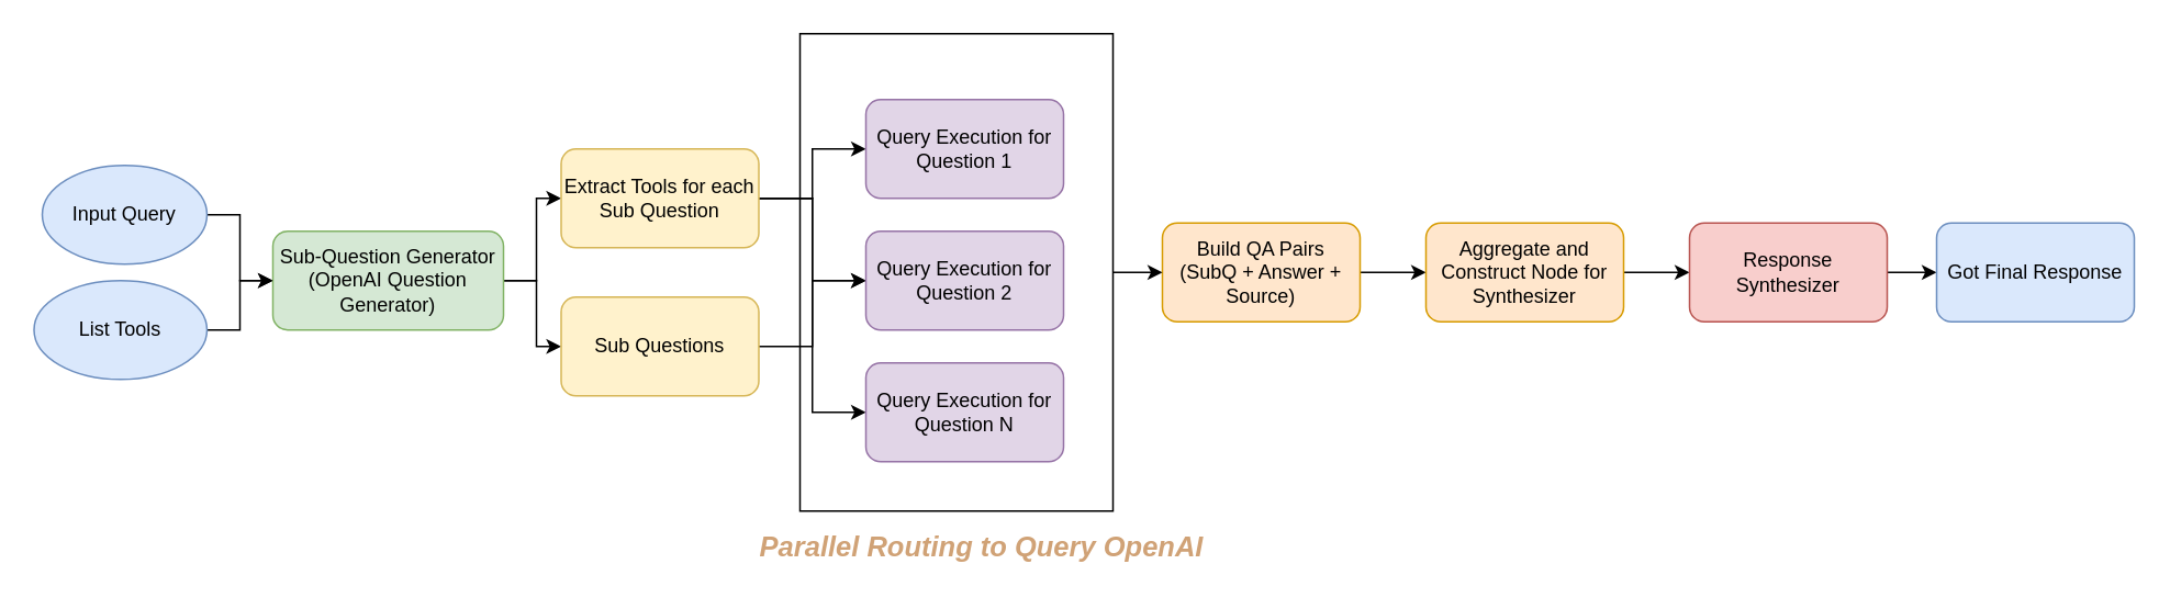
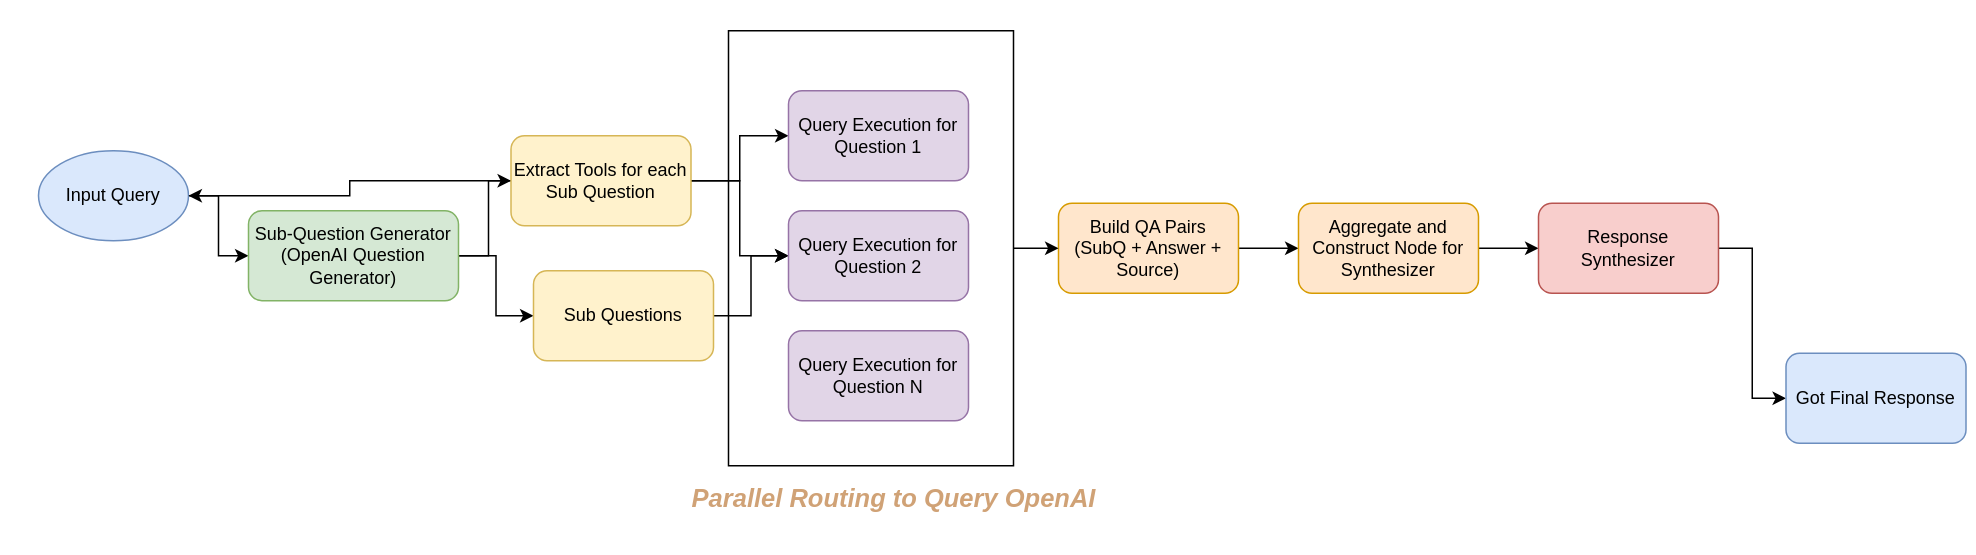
- <mxCell id="25" value="Got Final Response" style="rounded=1;whiteSpace=wrap;html=1;fillColor=#dae8fc;strokeColor=#6c8ebf;" vertex="1" parent="1"><mxGeometry x="1175" y="135" width="120" height="60" as="geometry" /></mxCell>
+ <mxCell id="25" value="Got Final Response" style="rounded=1;whiteSpace=wrap;html=1;fillColor=#dae8fc;strokeColor=#6c8ebf;" vertex="1" parent="1"><mxGeometry x="1190" y="235" width="120" height="60" as="geometry" /></mxCell>
- <mxCell id="12" style="edgeStyle=orthogonalEdgeStyle;rounded=0;orthogonalLoop=1;jettySize=auto;html=1;entryX=0;entryY=0.5;entryDx=0;entryDy=0;" edge="1" parent="1" source="13" target="7"><mxGeometry relative="1" as="geometry" /></mxCell>
- <mxCell id="13" value="List Tools" style="ellipse;whiteSpace=wrap;html=1;fillColor=#dae8fc;strokeColor=#6c8ebf;" vertex="1" parent="1"><mxGeometry x="20" y="170" width="105" height="60" as="geometry" /></mxCell>
- <mxCell id="15" value="Sub Questions" style="rounded=1;whiteSpace=wrap;html=1;fillColor=#fff2cc;strokeColor=#d6b656;" vertex="1" parent="1"><mxGeometry x="340" y="180" width="120" height="60" as="geometry" /></mxCell>
+ <mxCell id="15" value="Sub Questions" style="rounded=1;whiteSpace=wrap;html=1;fillColor=#fff2cc;strokeColor=#d6b656;" vertex="1" parent="1"><mxGeometry x="355" y="180" width="120" height="60" as="geometry" /></mxCell>
- <mxCell id="10" style="edgeStyle=orthogonalEdgeStyle;rounded=0;orthogonalLoop=1;jettySize=auto;html=1;entryX=0;entryY=0.5;entryDx=0;entryDy=0;" edge="1" parent="1" source="11" target="18"><mxGeometry relative="1" as="geometry" /></mxCell>
+ <mxCell id="10" style="edgeStyle=orthogonalEdgeStyle;rounded=0;orthogonalLoop=1;jettySize=auto;html=1;" edge="1" parent="1" source="11" target="4"><mxGeometry relative="1" as="geometry" /></mxCell>
